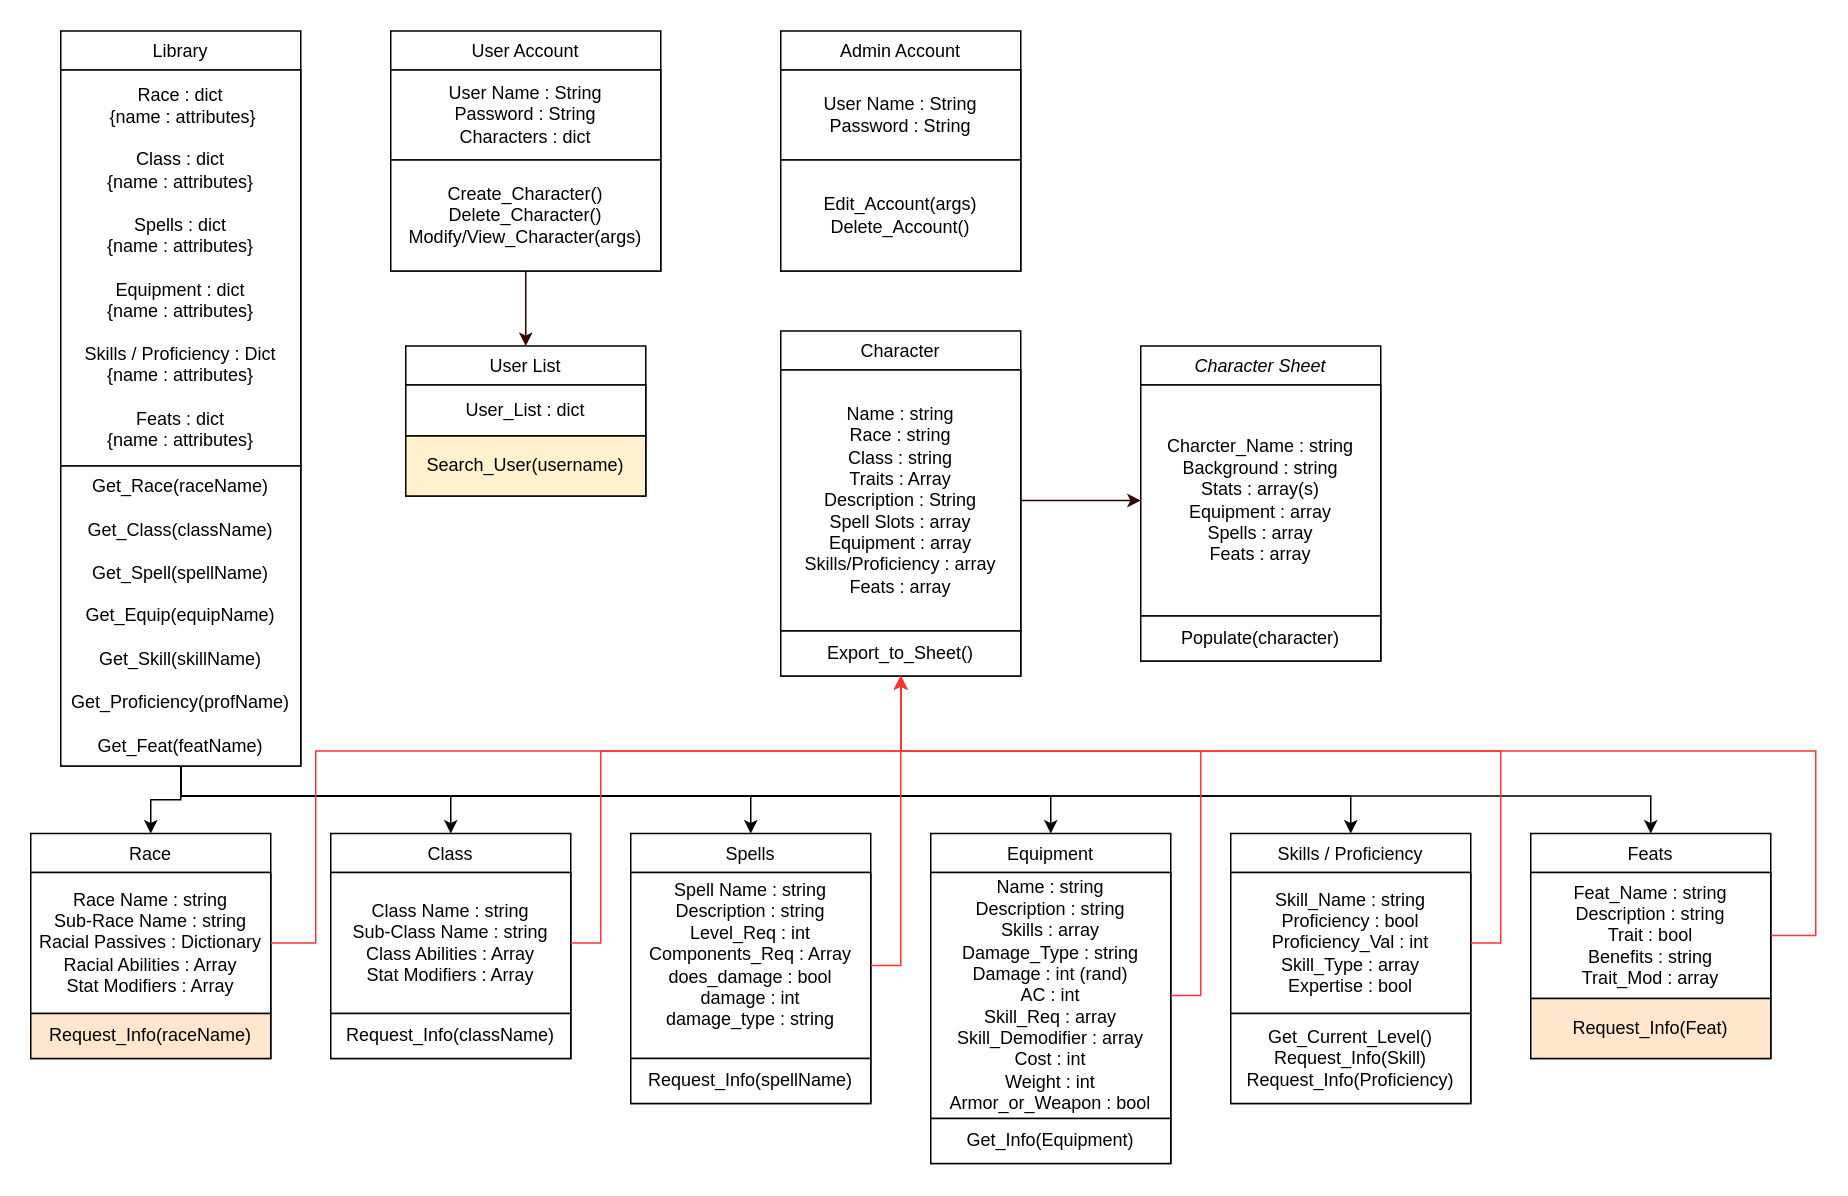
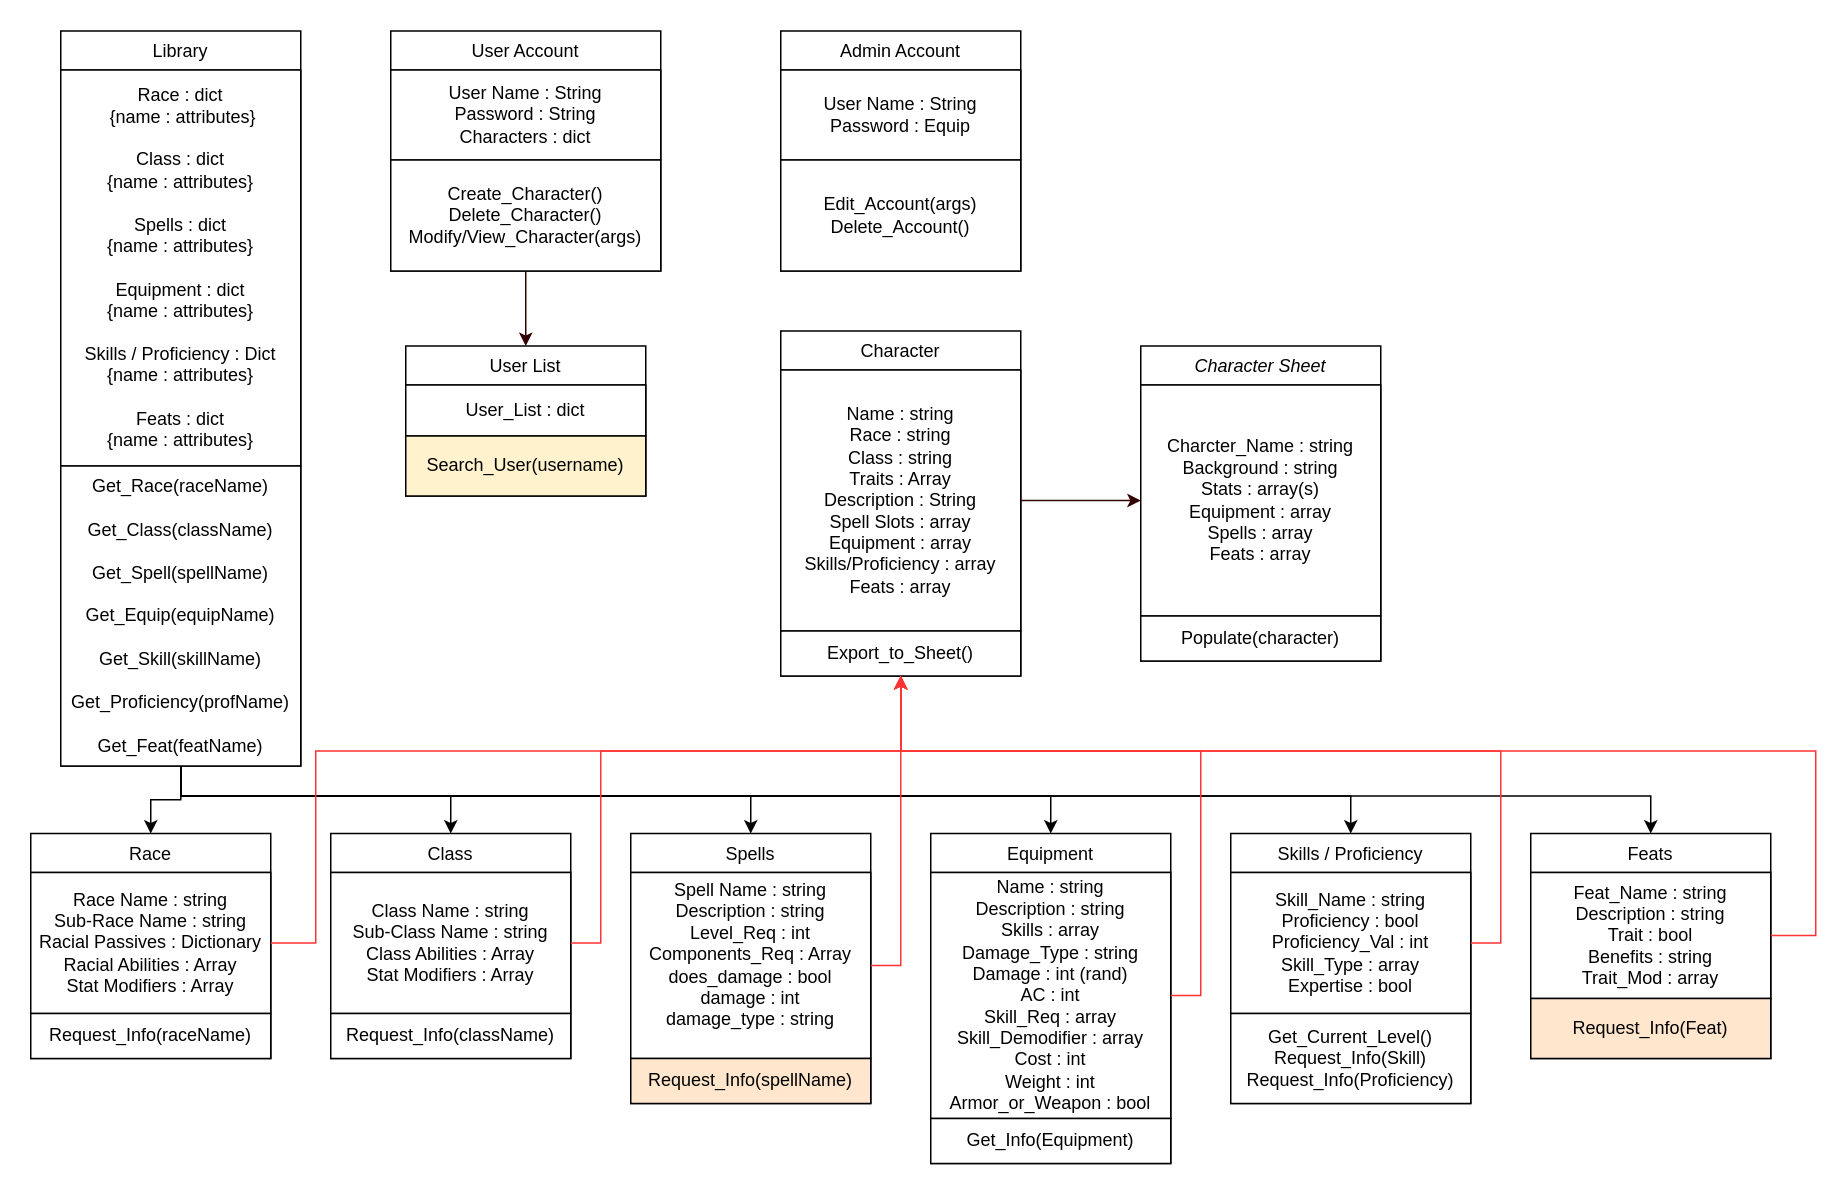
- <mxCell id="24" value="&lt;div&gt;User Name : String&lt;/div&gt;&lt;div&gt;Password : String&lt;br&gt;&lt;/div&gt;" style="rounded=0;whiteSpace=wrap;html=1;" parent="23" vertex="1"><mxGeometry y="26" width="160" height="60" as="geometry" /></mxCell>
+ <mxCell id="24" value="&lt;div&gt;User Name : String&lt;/div&gt;&lt;div&gt;Password : Equip&lt;br&gt;&lt;/div&gt;" style="rounded=0;whiteSpace=wrap;html=1;" parent="23" vertex="1"><mxGeometry y="26" width="160" height="60" as="geometry" /></mxCell>
- <mxCell id="7" value="Request_Info(raceName)" style="rounded=0;whiteSpace=wrap;html=1;fillColor=#ffe6cc;" parent="5" vertex="1"><mxGeometry y="120" width="160" height="30" as="geometry" /></mxCell>
+ <mxCell id="7" value="Request_Info(raceName)" style="rounded=0;whiteSpace=wrap;html=1;" parent="5" vertex="1"><mxGeometry y="120" width="160" height="30" as="geometry" /></mxCell>
- <mxCell id="16" value="Request_Info(spellName)" style="whiteSpace=wrap;html=1;" parent="14" vertex="1"><mxGeometry y="150" width="160" height="30" as="geometry" /></mxCell>
+ <mxCell id="16" value="Request_Info(spellName)" style="whiteSpace=wrap;html=1;fillColor=#ffe6cc;" parent="14" vertex="1"><mxGeometry y="150" width="160" height="30" as="geometry" /></mxCell>
